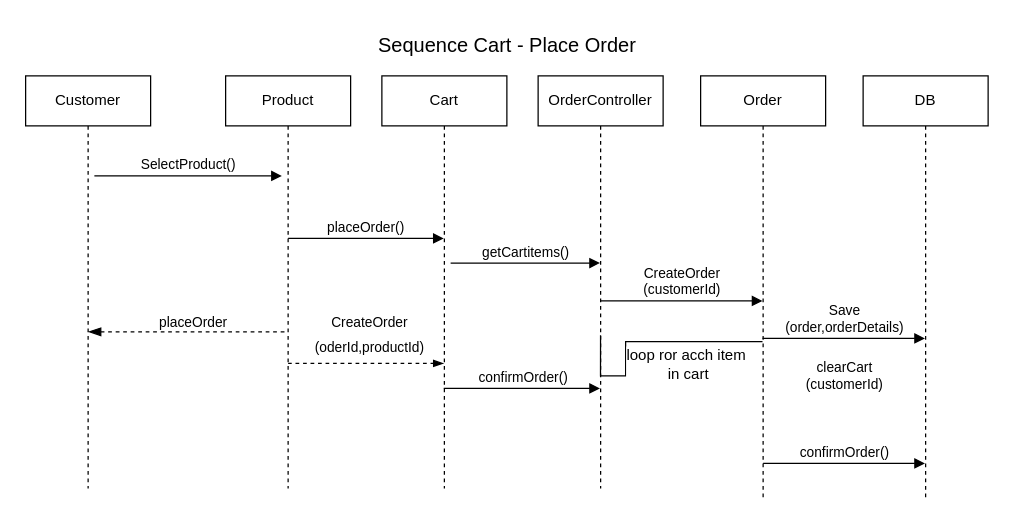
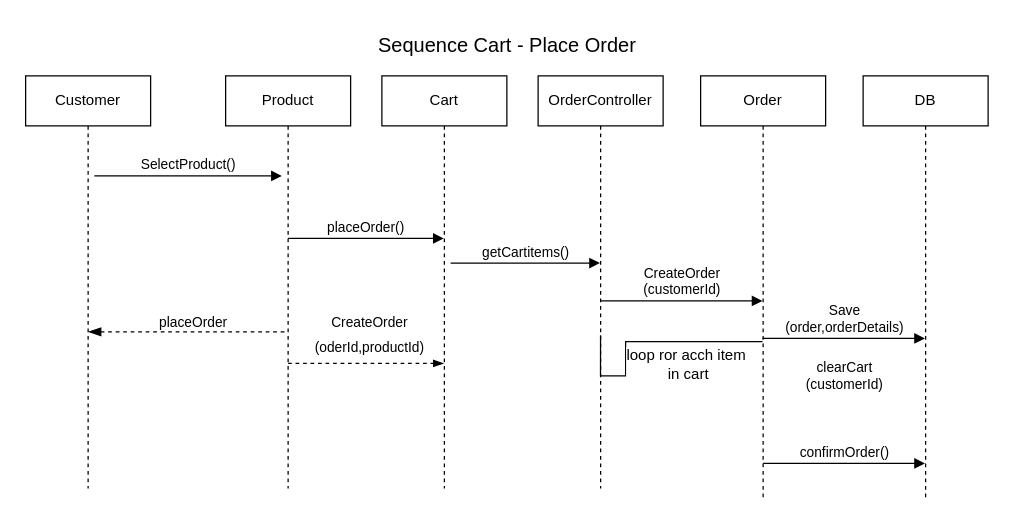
- <mxCell id="15" value="confirmOrder()" style="html=1;verticalAlign=bottom;endArrow=block;edgeStyle=elbowEdgeStyle;elbow=vertical;curved=0;rounded=0;" edge="1" parent="1" source="5" target="6"><mxGeometry relative="1" as="geometry"><mxPoint x="350" y="370" as="sourcePoint" /><Array as="points"><mxPoint x="420" y="310" /></Array><mxPoint x="479.5" y="370" as="targetPoint" /><mxPoint as="offset" /></mxGeometry></mxCell>
